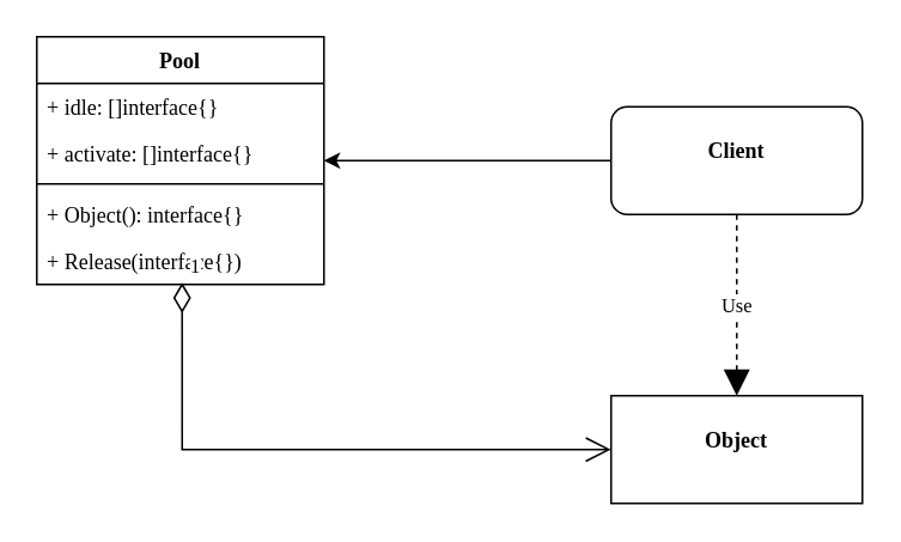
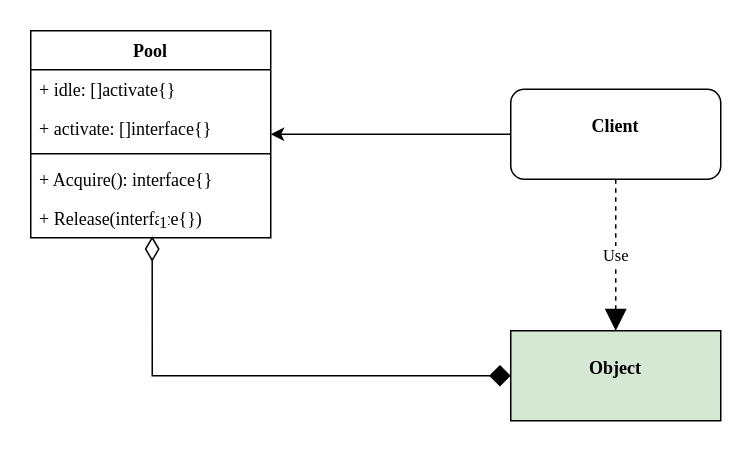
- <mxCell id="3" value="+ idle: []interface{}&#10;" style="text;strokeColor=none;fillColor=none;align=left;verticalAlign=top;spacingLeft=4;spacingRight=4;overflow=hidden;rotatable=0;points=[[0,0.5],[1,0.5]];portConstraint=eastwest;fontFamily=Times New Roman;" vertex="1" parent="2"><mxGeometry y="26" width="160" height="26" as="geometry" /></mxCell>
+ <mxCell id="3" value="+ idle: []activate{}&#10;" style="text;strokeColor=none;fillColor=none;align=left;verticalAlign=top;spacingLeft=4;spacingRight=4;overflow=hidden;rotatable=0;points=[[0,0.5],[1,0.5]];portConstraint=eastwest;fontFamily=Times New Roman;" vertex="1" parent="2"><mxGeometry y="26" width="160" height="26" as="geometry" /></mxCell>
- <mxCell id="6" value="+ Object(): interface{}&#10;" style="text;strokeColor=none;fillColor=none;align=left;verticalAlign=top;spacingLeft=4;spacingRight=4;overflow=hidden;rotatable=0;points=[[0,0.5],[1,0.5]];portConstraint=eastwest;fontFamily=Times New Roman;" vertex="1" parent="2"><mxGeometry y="86" width="160" height="26" as="geometry" /></mxCell>
+ <mxCell id="6" value="+ Acquire(): interface{}&#10;" style="text;strokeColor=none;fillColor=none;align=left;verticalAlign=top;spacingLeft=4;spacingRight=4;overflow=hidden;rotatable=0;points=[[0,0.5],[1,0.5]];portConstraint=eastwest;fontFamily=Times New Roman;" vertex="1" parent="2"><mxGeometry y="86" width="160" height="26" as="geometry" /></mxCell>
- <mxCell id="11" value="1" style="endArrow=open;html=1;endSize=12;startArrow=diamondThin;startSize=14;startFill=0;edgeStyle=orthogonalEdgeStyle;align=left;verticalAlign=bottom;rounded=0;fontFamily=Times New Roman;exitX=0.506;exitY=0.962;exitDx=0;exitDy=0;exitPerimeter=0;entryX=0;entryY=0.5;entryDx=0;entryDy=0;" edge="1" parent="1" source="7" target="10"><mxGeometry x="-1" y="3" relative="1" as="geometry"><mxPoint x="90" y="240" as="sourcePoint" /><mxPoint x="250" y="240" as="targetPoint" /></mxGeometry></mxCell>
+ <mxCell id="11" value="1" style="endArrow=diamond;html=1;endSize=12;startArrow=diamondThin;startSize=14;startFill=0;edgeStyle=orthogonalEdgeStyle;align=left;verticalAlign=bottom;rounded=0;fontFamily=Times New Roman;exitX=0.506;exitY=0.962;exitDx=0;exitDy=0;exitPerimeter=0;entryX=0;entryY=0.5;entryDx=0;entryDy=0;" edge="1" parent="1" source="7" target="10"><mxGeometry x="-1" y="3" relative="1" as="geometry"><mxPoint x="90" y="240" as="sourcePoint" /><mxPoint x="250" y="240" as="targetPoint" /></mxGeometry></mxCell>
- <mxCell id="10" value="&lt;p style=&quot;margin:0px;margin-top:4px;text-align:center;&quot;&gt;&lt;br&gt;&lt;b&gt;Object&lt;/b&gt;&lt;/p&gt;" style="verticalAlign=top;align=left;overflow=fill;fontSize=12;fontFamily=Times New Roman;html=1;" vertex="1" parent="1"><mxGeometry x="340" y="220" width="140" height="60" as="geometry" /></mxCell>
+ <mxCell id="10" value="&lt;p style=&quot;margin:0px;margin-top:4px;text-align:center;&quot;&gt;&lt;br&gt;&lt;b&gt;Object&lt;/b&gt;&lt;/p&gt;" style="verticalAlign=top;align=left;overflow=fill;fontSize=12;fontFamily=Times New Roman;html=1;fillColor=#d5e8d4;" vertex="1" parent="1"><mxGeometry x="340" y="220" width="140" height="60" as="geometry" /></mxCell>
